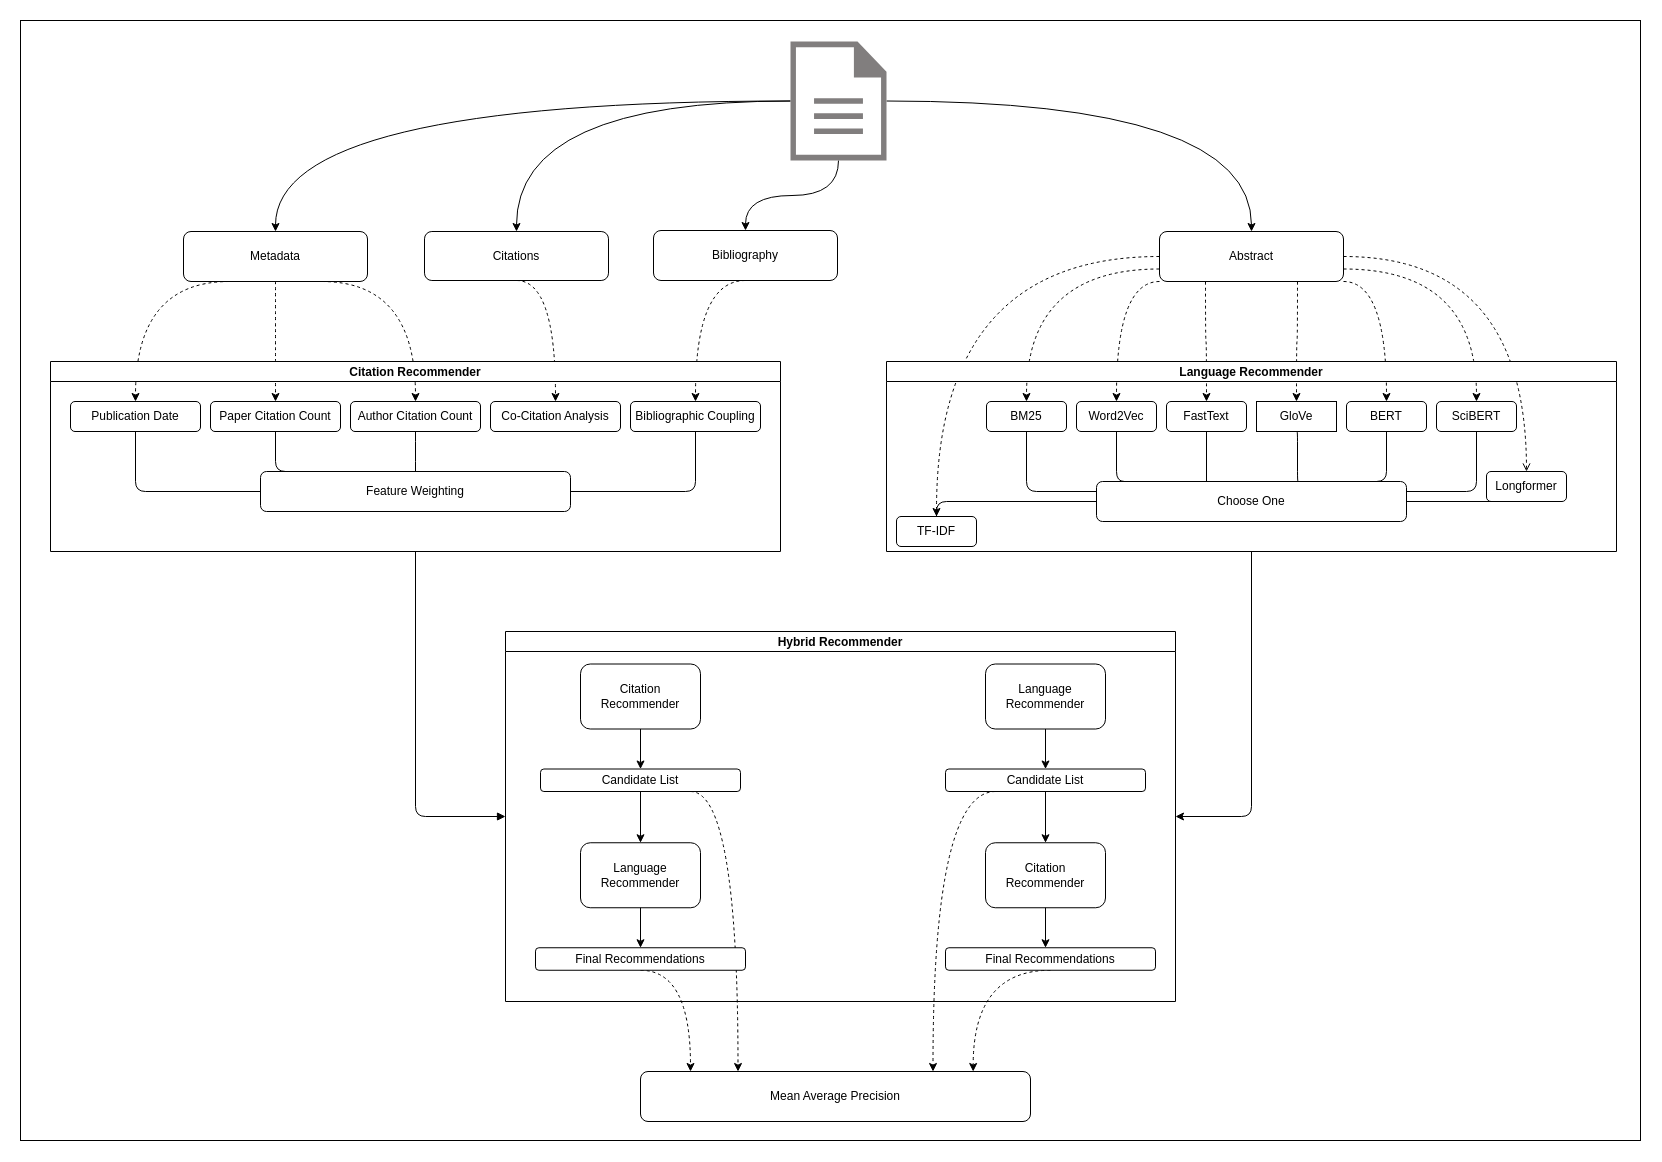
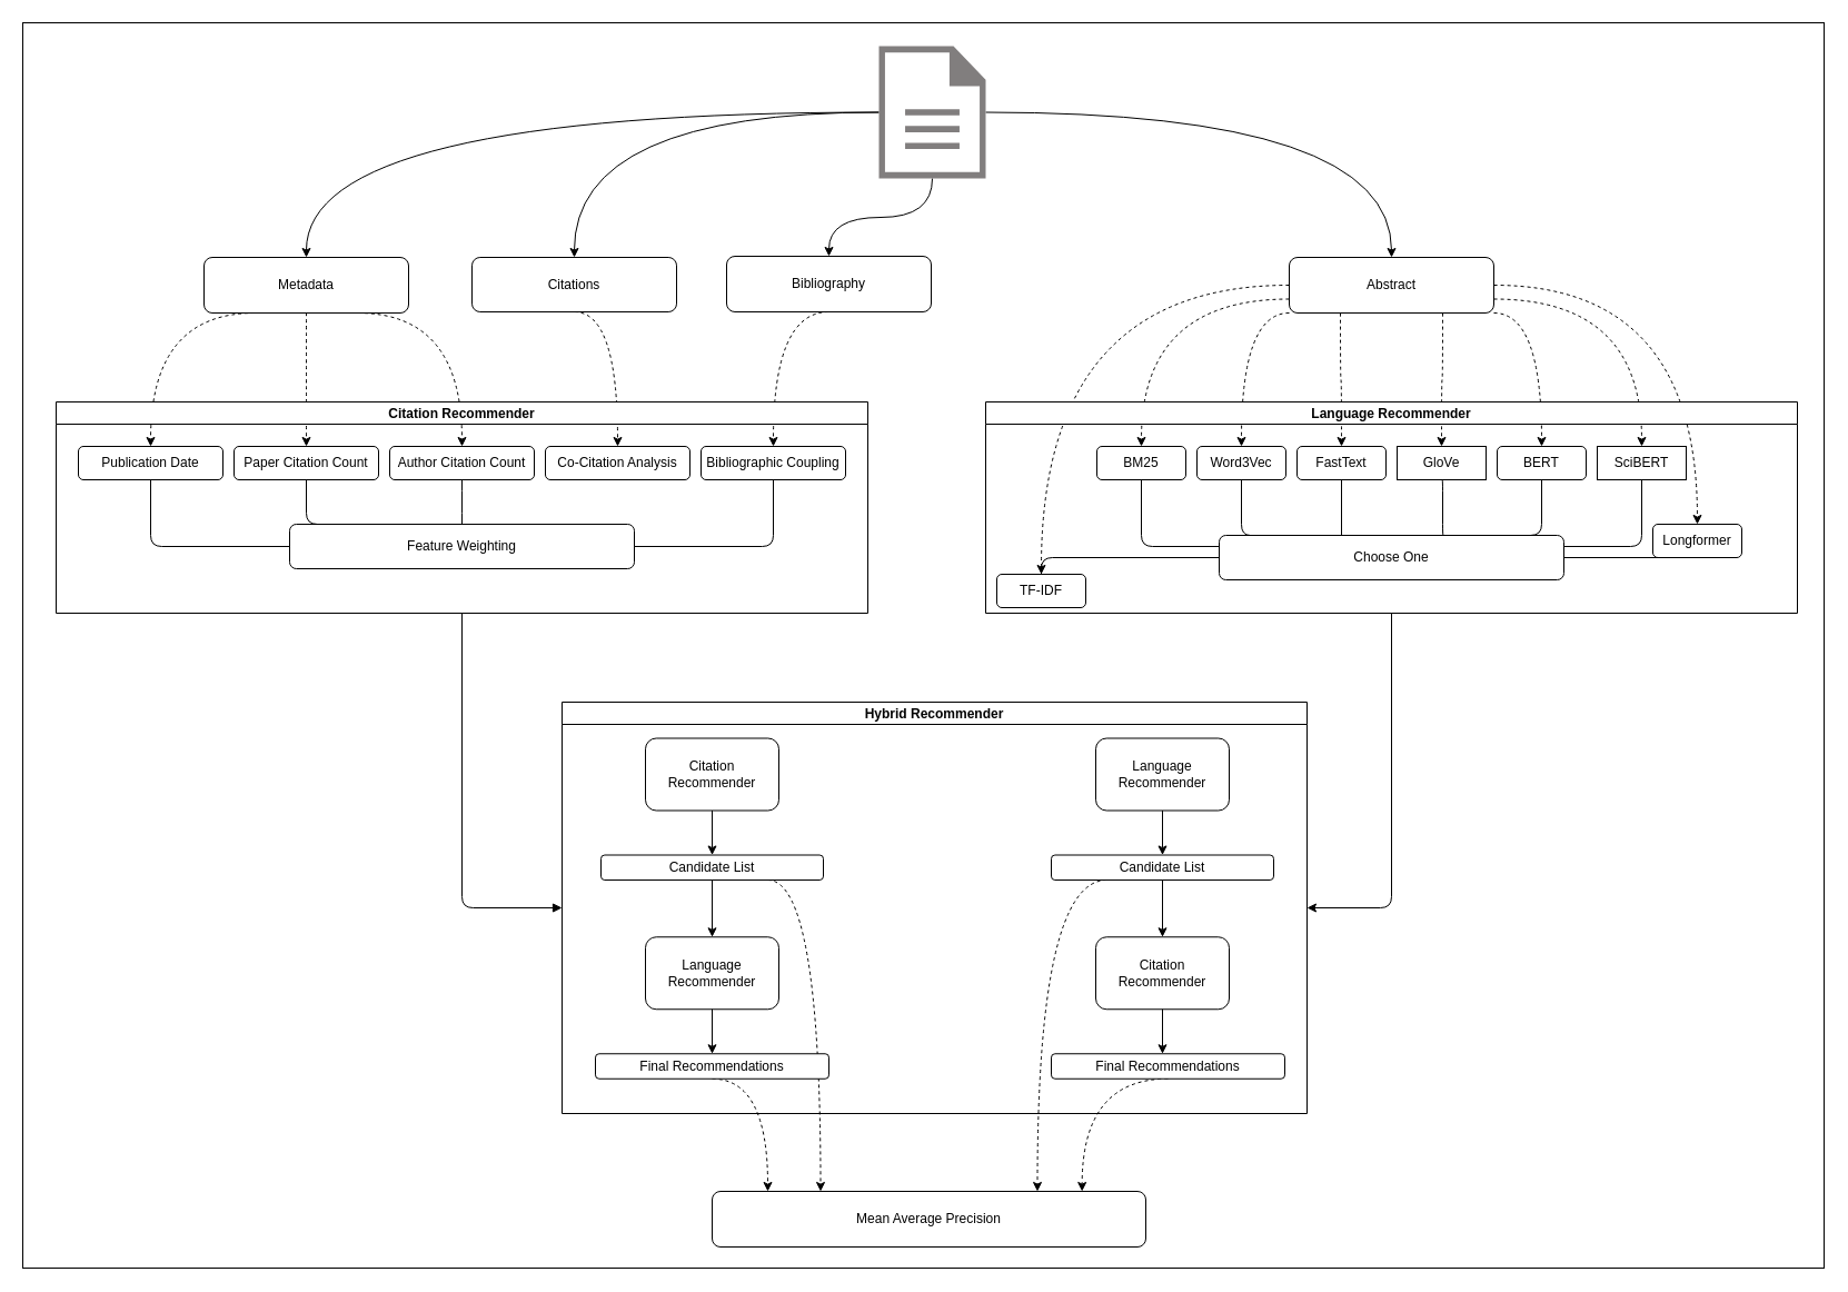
- <mxCell id="35" value="Word2Vec" style="whiteSpace=wrap;html=1;align=center;treeFolding=1;treeMoving=1;newEdgeStyle={&quot;edgeStyle&quot;:&quot;elbowEdgeStyle&quot;,&quot;startArrow&quot;:&quot;none&quot;,&quot;endArrow&quot;:&quot;none&quot;};rounded=1;" parent="31" vertex="1"><mxGeometry x="190" y="40" width="80" height="30" as="geometry" /></mxCell>
+ <mxCell id="35" value="Word3Vec" style="whiteSpace=wrap;html=1;align=center;treeFolding=1;treeMoving=1;newEdgeStyle={&quot;edgeStyle&quot;:&quot;elbowEdgeStyle&quot;,&quot;startArrow&quot;:&quot;none&quot;,&quot;endArrow&quot;:&quot;none&quot;};rounded=1;" parent="31" vertex="1"><mxGeometry x="190" y="40" width="80" height="30" as="geometry" /></mxCell>
- <mxCell id="43" value="SciBERT" style="whiteSpace=wrap;html=1;align=center;treeFolding=1;treeMoving=1;newEdgeStyle={&quot;edgeStyle&quot;:&quot;elbowEdgeStyle&quot;,&quot;startArrow&quot;:&quot;none&quot;,&quot;endArrow&quot;:&quot;none&quot;};rounded=1;" parent="31" vertex="1"><mxGeometry x="550" y="40" width="80" height="30" as="geometry" /></mxCell>
+ <mxCell id="43" value="SciBERT" style="whiteSpace=wrap;html=1;align=center;treeFolding=1;treeMoving=1;newEdgeStyle={&quot;edgeStyle&quot;:&quot;elbowEdgeStyle&quot;,&quot;startArrow&quot;:&quot;none&quot;,&quot;endArrow&quot;:&quot;none&quot;};rounded=0;" parent="31" vertex="1"><mxGeometry x="550" y="40" width="80" height="30" as="geometry" /></mxCell>
- <mxCell id="20" style="edgeStyle=orthogonalEdgeStyle;curved=1;html=1;exitX=1;exitY=0.5;exitDx=0;exitDy=0;entryX=0.5;entryY=0;entryDx=0;entryDy=0;dashed=1;strokeColor=default;endArrow=open;" parent="1" source="24" target="44" edge="1"><mxGeometry relative="1" as="geometry" /></mxCell>
+ <mxCell id="20" style="edgeStyle=orthogonalEdgeStyle;curved=1;html=1;exitX=1;exitY=0.5;exitDx=0;exitDy=0;entryX=0.5;entryY=0;entryDx=0;entryDy=0;dashed=1;strokeColor=default;" parent="1" source="24" target="44" edge="1"><mxGeometry relative="1" as="geometry" /></mxCell>
